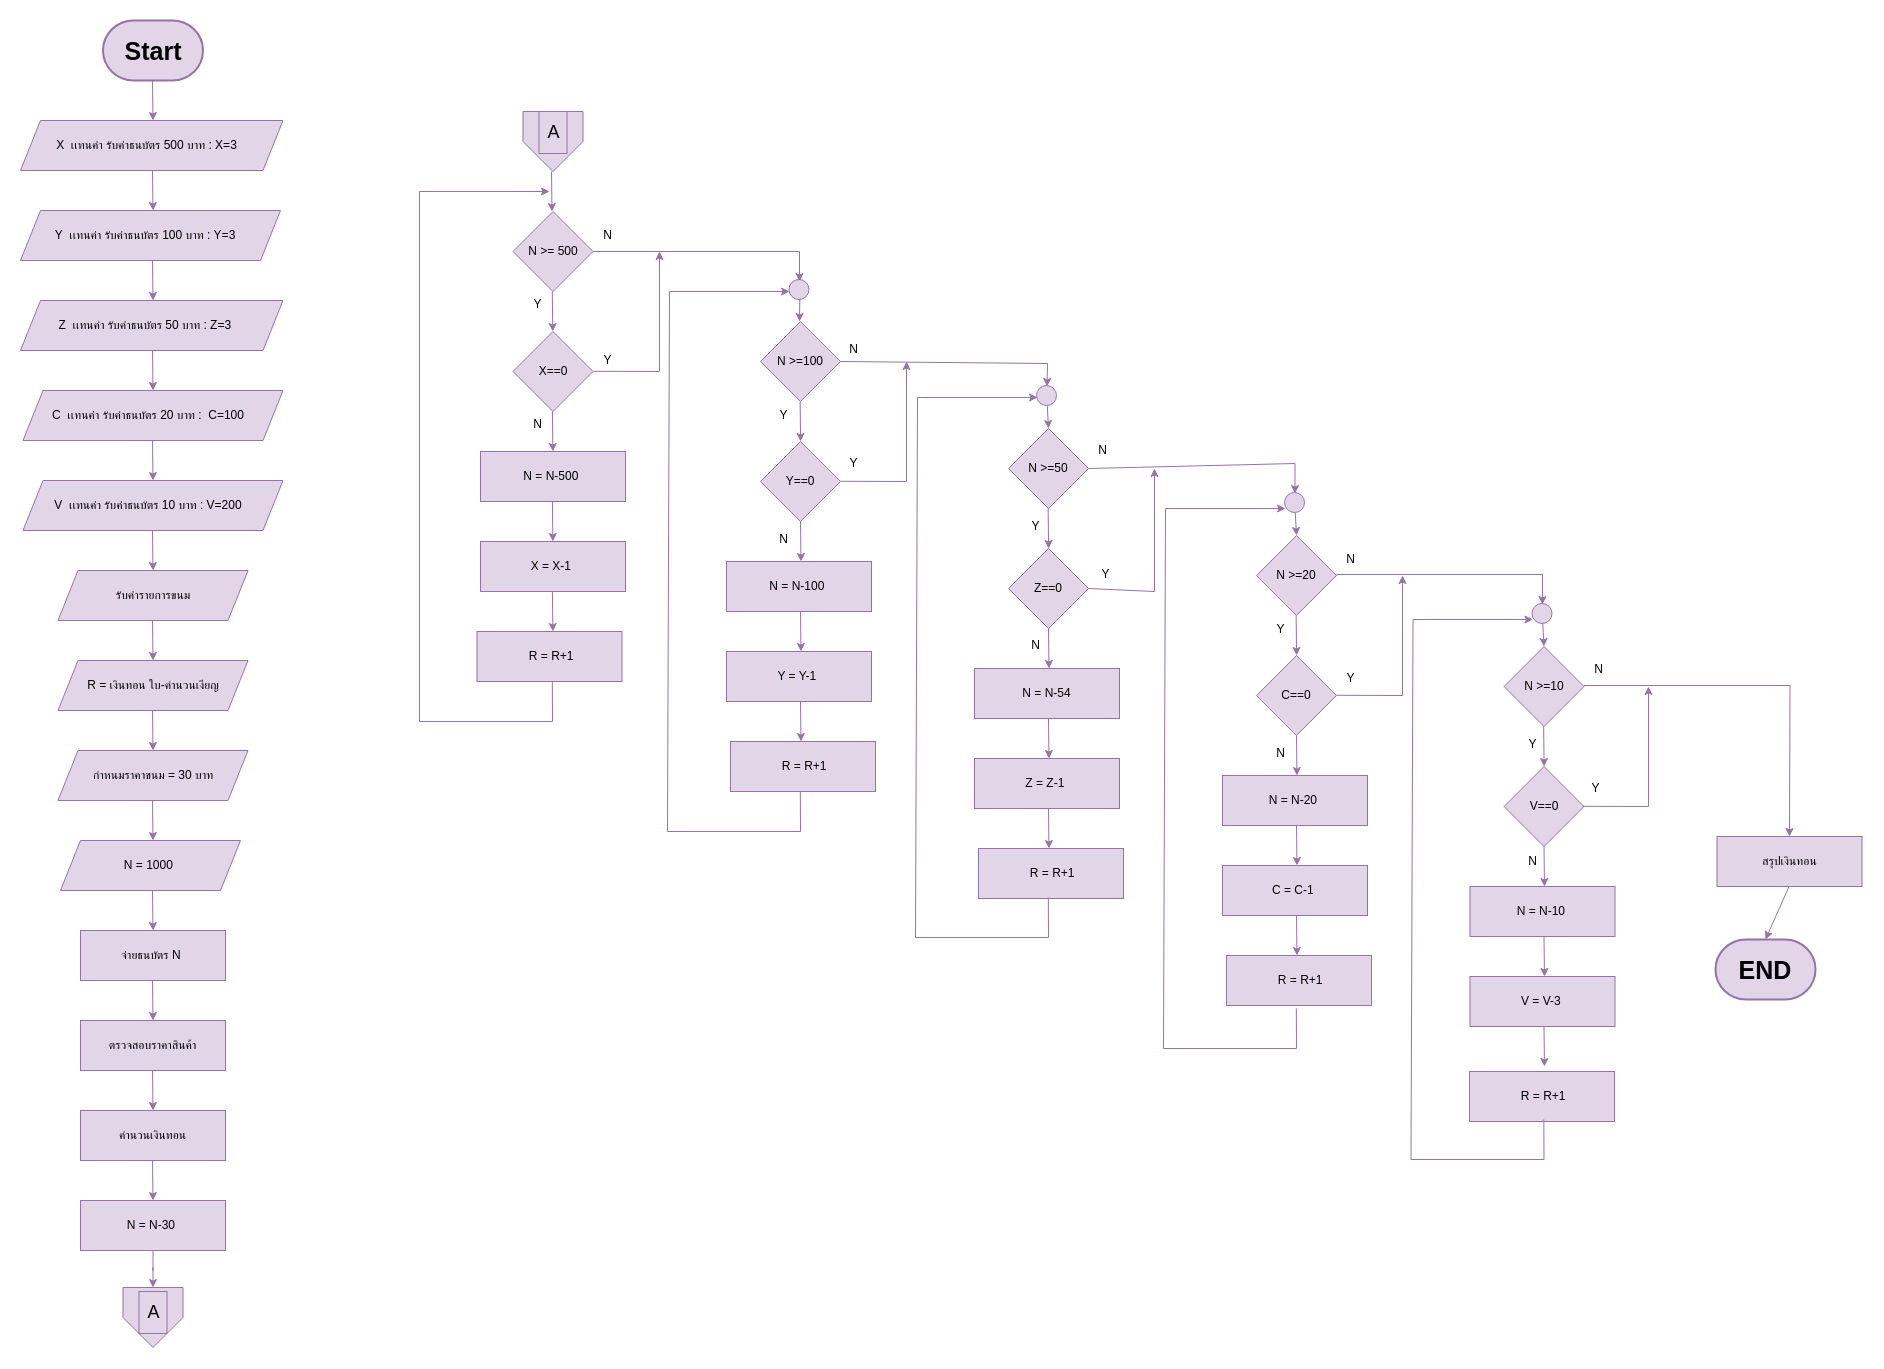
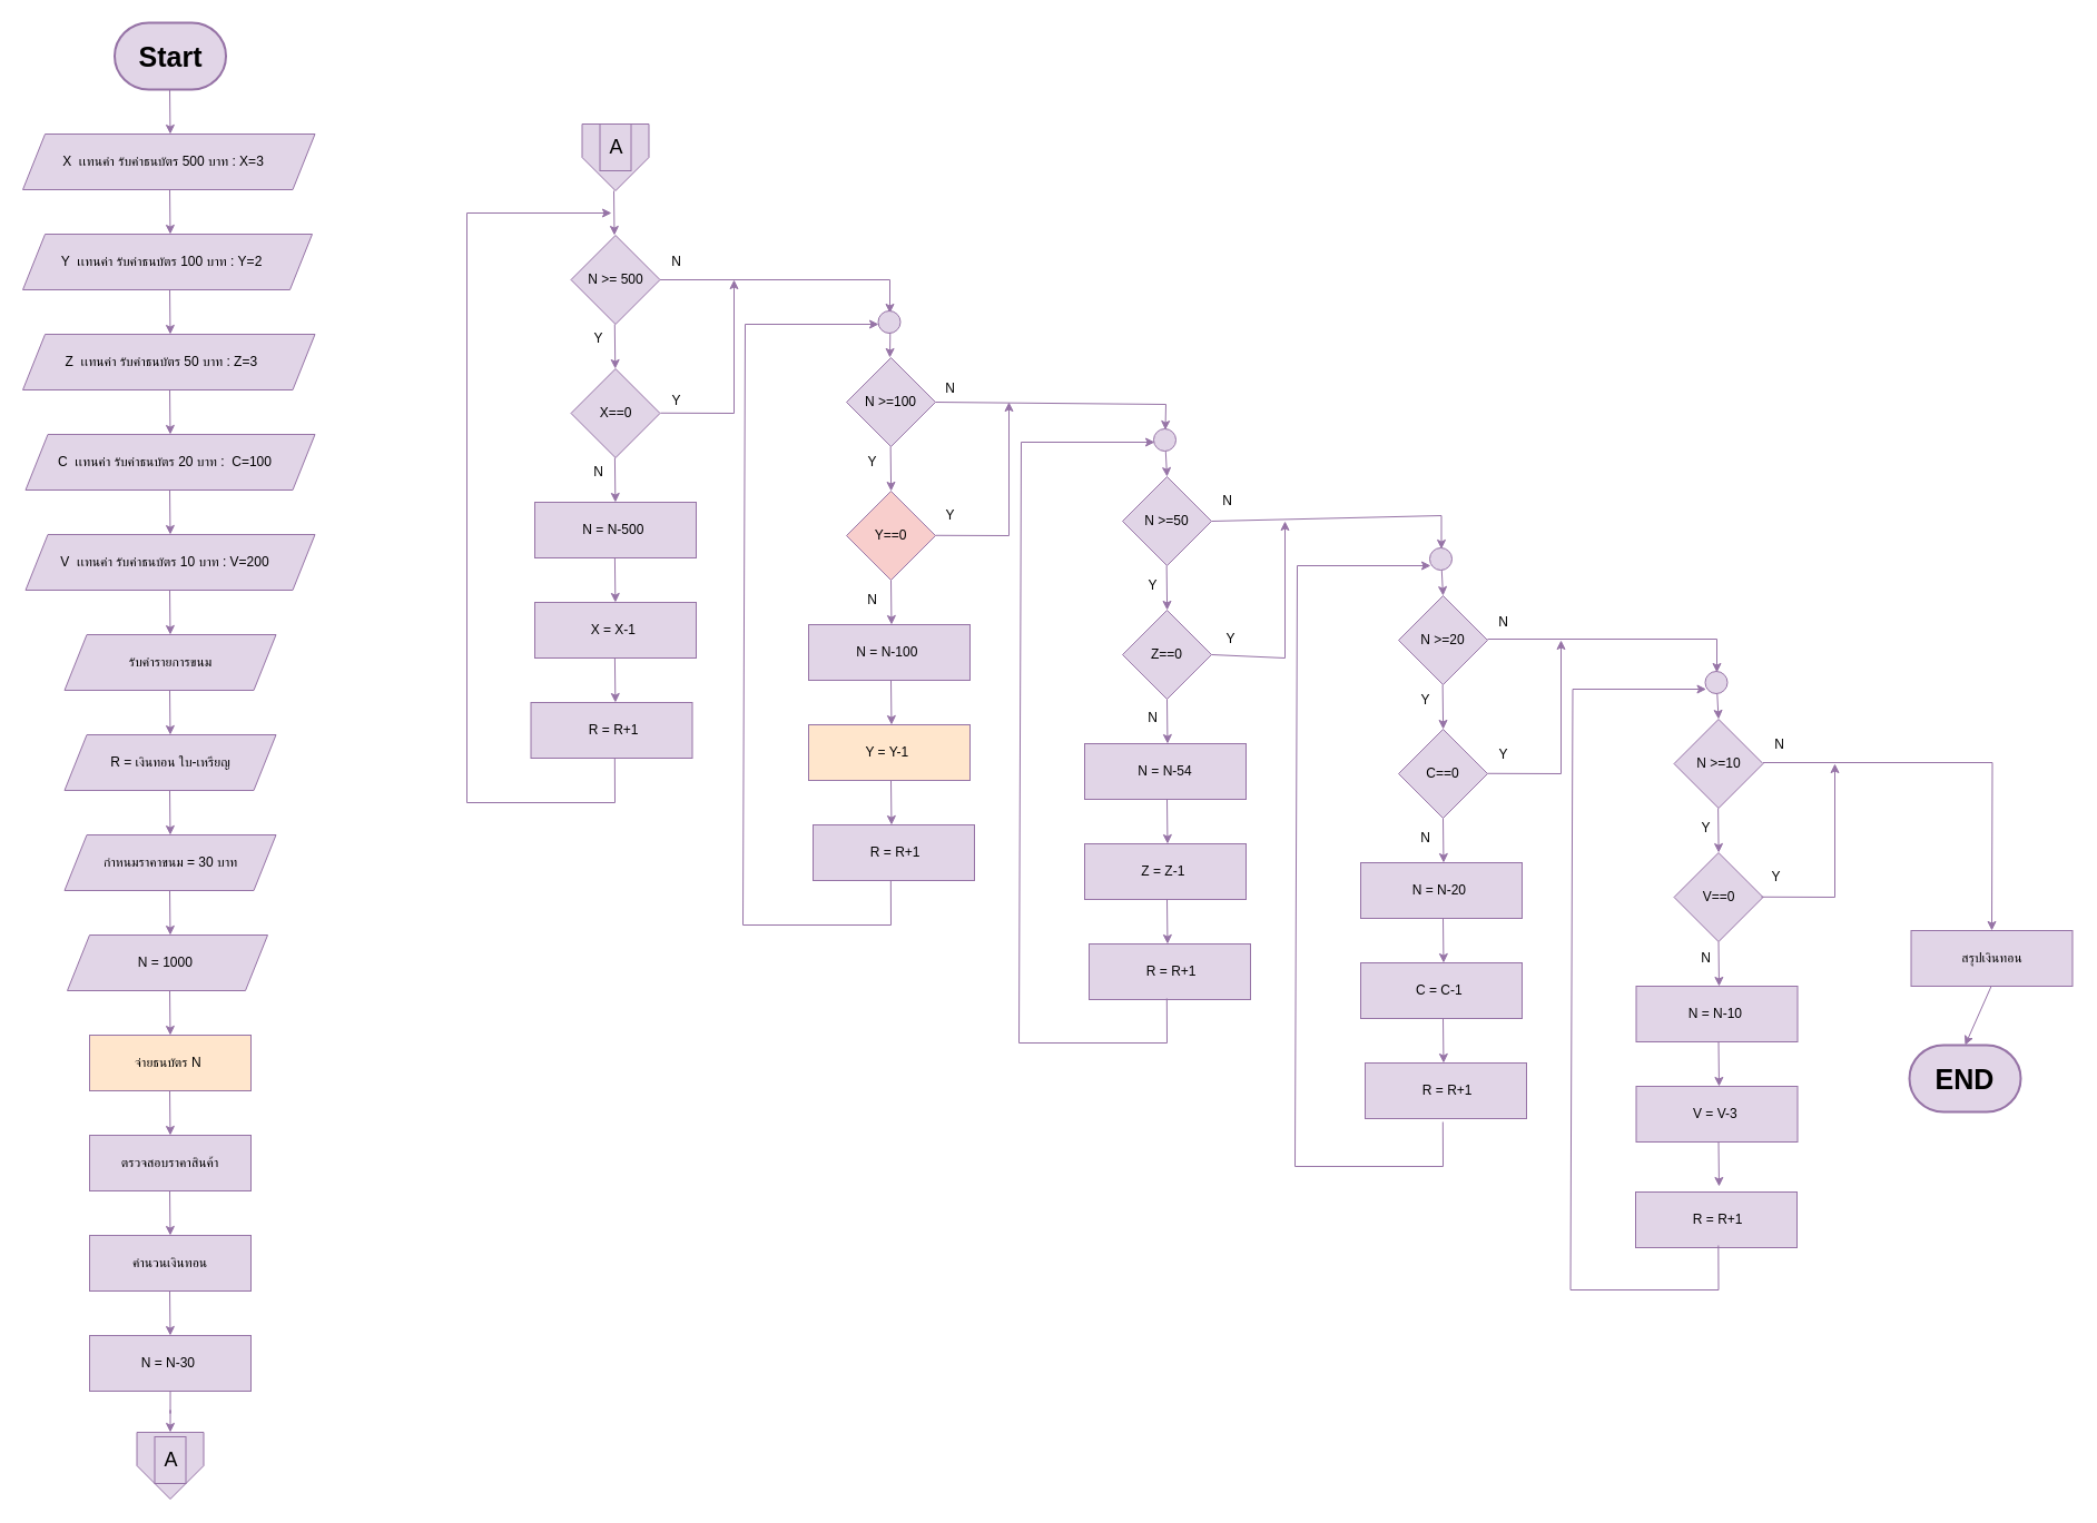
- <mxCell id="9" value="Y&amp;nbsp; เเทนค่า รับค่าธนบัตร 100 บาท : Y=3&amp;nbsp; &amp;nbsp;" style="shape=parallelogram;perimeter=parallelogramPerimeter;whiteSpace=wrap;html=1;fixedSize=1;fillColor=#e1d5e7;strokeColor=#9673a6;" vertex="1" parent="1"><mxGeometry x="20" y="210" width="260" height="50" as="geometry" /></mxCell>
+ <mxCell id="9" value="Y&amp;nbsp; เเทนค่า รับค่าธนบัตร 100 บาท : Y=2&amp;nbsp; &amp;nbsp;" style="shape=parallelogram;perimeter=parallelogramPerimeter;whiteSpace=wrap;html=1;fixedSize=1;fillColor=#e1d5e7;strokeColor=#9673a6;" vertex="1" parent="1"><mxGeometry x="20" y="210" width="260" height="50" as="geometry" /></mxCell>
- <mxCell id="44" value="Y==0" style="rhombus;whiteSpace=wrap;html=1;fillColor=#e1d5e7;strokeColor=#9673a6;" vertex="1" parent="1"><mxGeometry x="760" y="441" width="80" height="80" as="geometry" /></mxCell>
+ <mxCell id="44" value="Y==0" style="rhombus;whiteSpace=wrap;html=1;fillColor=#f8cecc;strokeColor=#9673a6;" vertex="1" parent="1"><mxGeometry x="760" y="441" width="80" height="80" as="geometry" /></mxCell>
- <mxCell id="47" value="Y = Y-1&amp;nbsp;" style="rounded=0;whiteSpace=wrap;html=1;fillColor=#e1d5e7;strokeColor=#9673a6;" vertex="1" parent="1"><mxGeometry x="726" y="651" width="145" height="50" as="geometry" /></mxCell>
+ <mxCell id="47" value="Y = Y-1&amp;nbsp;" style="rounded=0;whiteSpace=wrap;html=1;fillColor=#ffe6cc;strokeColor=#9673a6;" vertex="1" parent="1"><mxGeometry x="726" y="651" width="145" height="50" as="geometry" /></mxCell>
- <mxCell id="16" value="R = เงินทอน ใบ-คำนวนเงียญ" style="shape=parallelogram;perimeter=parallelogramPerimeter;whiteSpace=wrap;html=1;fixedSize=1;fillColor=#e1d5e7;strokeColor=#9673a6;" vertex="1" parent="1"><mxGeometry x="57.5" y="660" width="190" height="50" as="geometry" /></mxCell>
+ <mxCell id="16" value="R = เงินทอน ใบ-เหรียญ" style="shape=parallelogram;perimeter=parallelogramPerimeter;whiteSpace=wrap;html=1;fixedSize=1;fillColor=#e1d5e7;strokeColor=#9673a6;" vertex="1" parent="1"><mxGeometry x="57.5" y="660" width="190" height="50" as="geometry" /></mxCell>
- <mxCell id="24" value="จ่ายธนบัตร N&amp;nbsp;" style="rounded=0;whiteSpace=wrap;html=1;fillColor=#e1d5e7;strokeColor=#9673a6;" vertex="1" parent="1"><mxGeometry x="80" y="930" width="145" height="50" as="geometry" /></mxCell>
+ <mxCell id="24" value="จ่ายธนบัตร N&amp;nbsp;" style="rounded=0;whiteSpace=wrap;html=1;fillColor=#ffe6cc;strokeColor=#9673a6;" vertex="1" parent="1"><mxGeometry x="80" y="930" width="145" height="50" as="geometry" /></mxCell>
